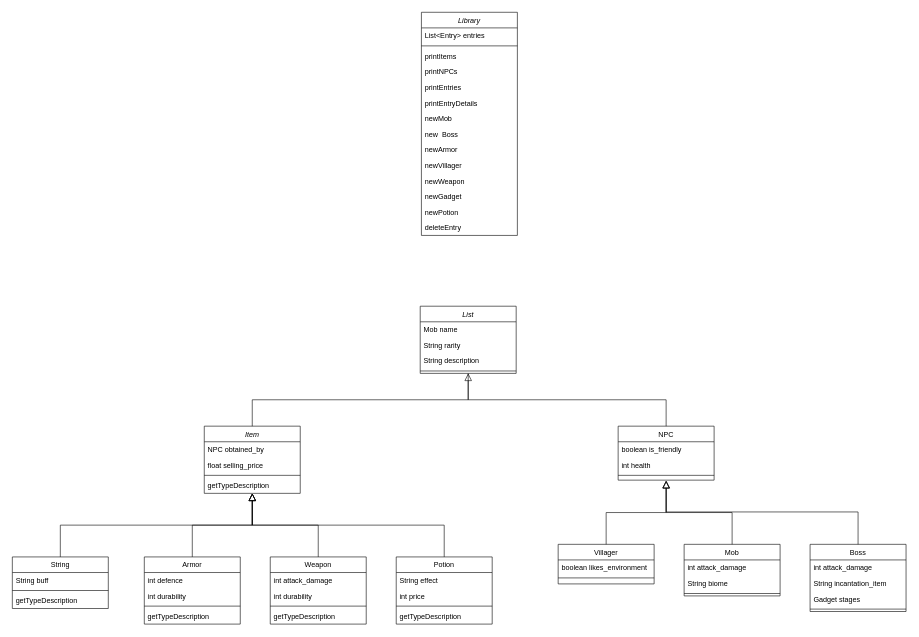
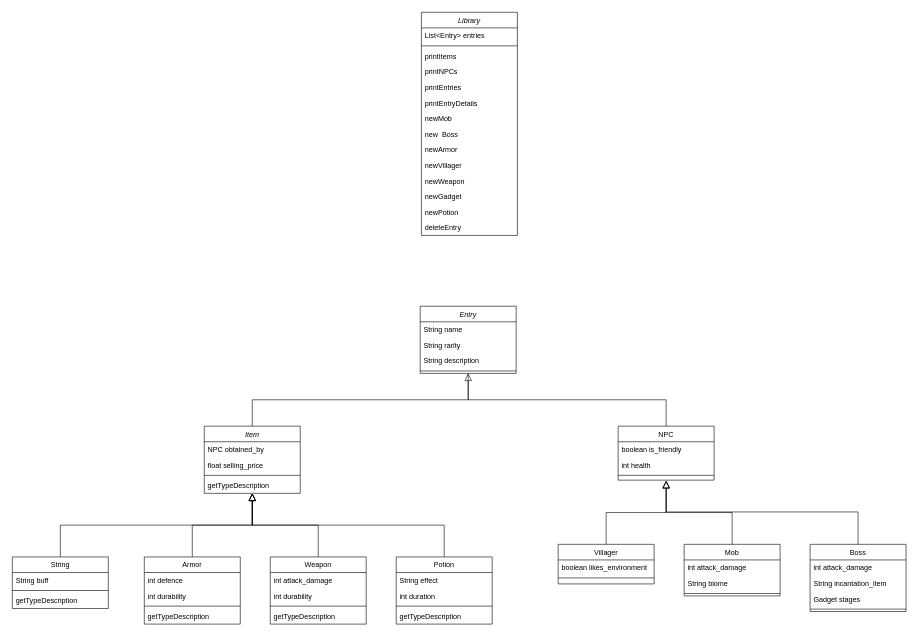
- <mxCell id="64" value="List" style="swimlane;fontStyle=2;align=center;verticalAlign=top;childLayout=stackLayout;horizontal=1;startSize=26;horizontalStack=0;resizeParent=1;resizeLast=0;collapsible=1;marginBottom=0;rounded=0;shadow=0;strokeWidth=1;" parent="1" vertex="1"><mxGeometry x="700" y="510" width="160" height="112" as="geometry"><mxRectangle x="230" y="140" width="160" height="26" as="alternateBounds" /></mxGeometry></mxCell>
+ <mxCell id="64" value="Entry" style="swimlane;fontStyle=2;align=center;verticalAlign=top;childLayout=stackLayout;horizontal=1;startSize=26;horizontalStack=0;resizeParent=1;resizeLast=0;collapsible=1;marginBottom=0;rounded=0;shadow=0;strokeWidth=1;" parent="1" vertex="1"><mxGeometry x="700" y="510" width="160" height="112" as="geometry"><mxRectangle x="230" y="140" width="160" height="26" as="alternateBounds" /></mxGeometry></mxCell>
- <mxCell id="65" value="Mob name" style="text;align=left;verticalAlign=top;spacingLeft=4;spacingRight=4;overflow=hidden;rotatable=0;points=[[0,0.5],[1,0.5]];portConstraint=eastwest;" parent="64" vertex="1"><mxGeometry y="26" width="160" height="26" as="geometry" /></mxCell>
+ <mxCell id="65" value="String name" style="text;align=left;verticalAlign=top;spacingLeft=4;spacingRight=4;overflow=hidden;rotatable=0;points=[[0,0.5],[1,0.5]];portConstraint=eastwest;" parent="64" vertex="1"><mxGeometry y="26" width="160" height="26" as="geometry" /></mxCell>
- <mxCell id="25" value="int price" style="text;align=left;verticalAlign=top;spacingLeft=4;spacingRight=4;overflow=hidden;rotatable=0;points=[[0,0.5],[1,0.5]];portConstraint=eastwest;" parent="23" vertex="1"><mxGeometry y="52" width="160" height="26" as="geometry" /></mxCell>
+ <mxCell id="25" value="int duration" style="text;align=left;verticalAlign=top;spacingLeft=4;spacingRight=4;overflow=hidden;rotatable=0;points=[[0,0.5],[1,0.5]];portConstraint=eastwest;" parent="23" vertex="1"><mxGeometry y="52" width="160" height="26" as="geometry" /></mxCell>
